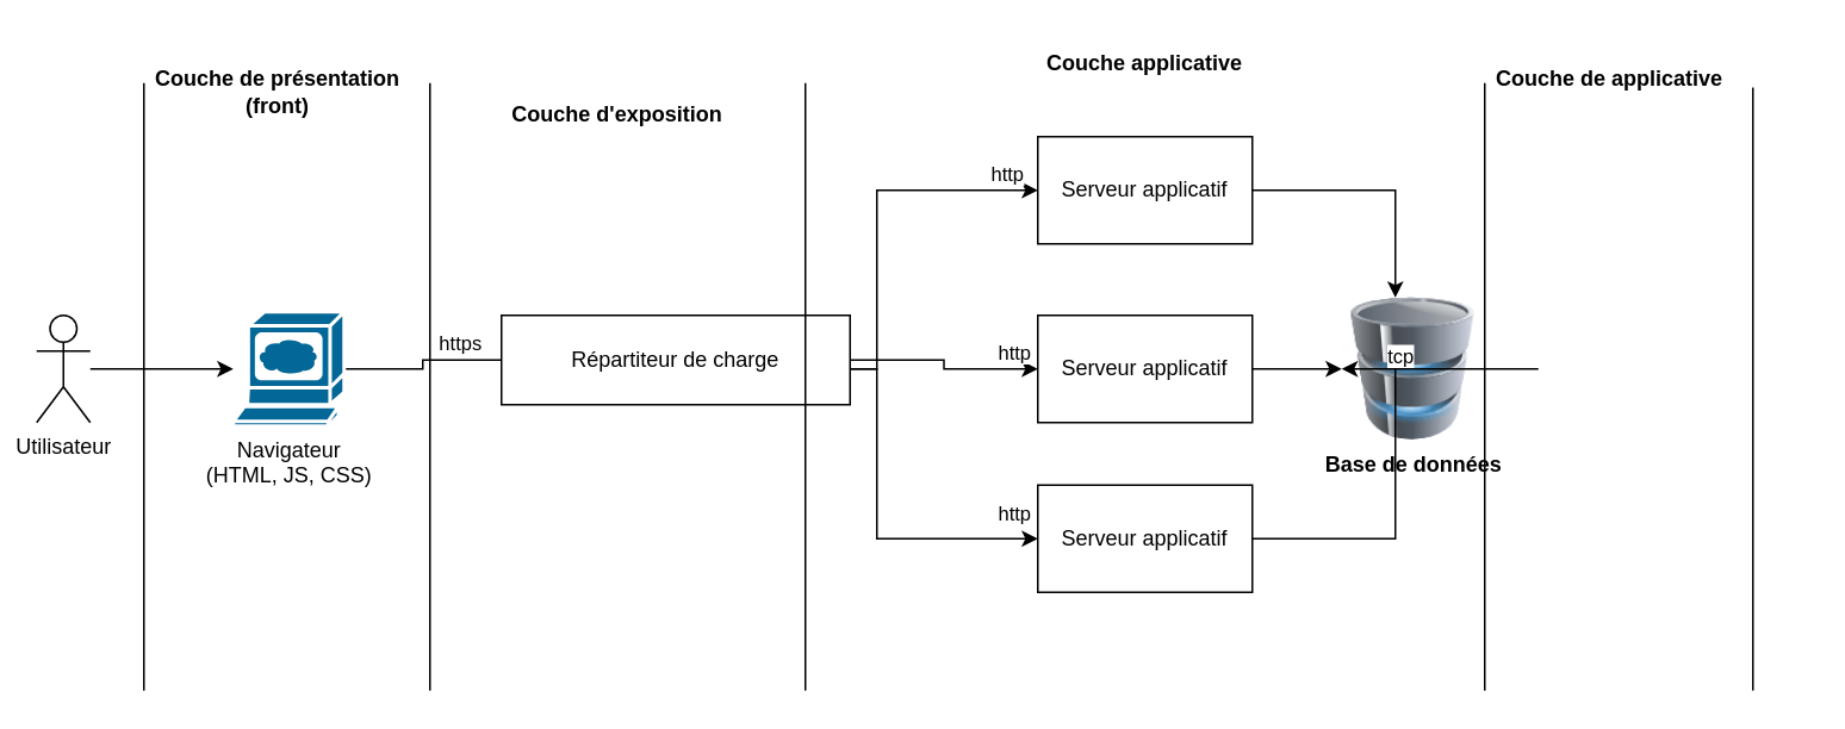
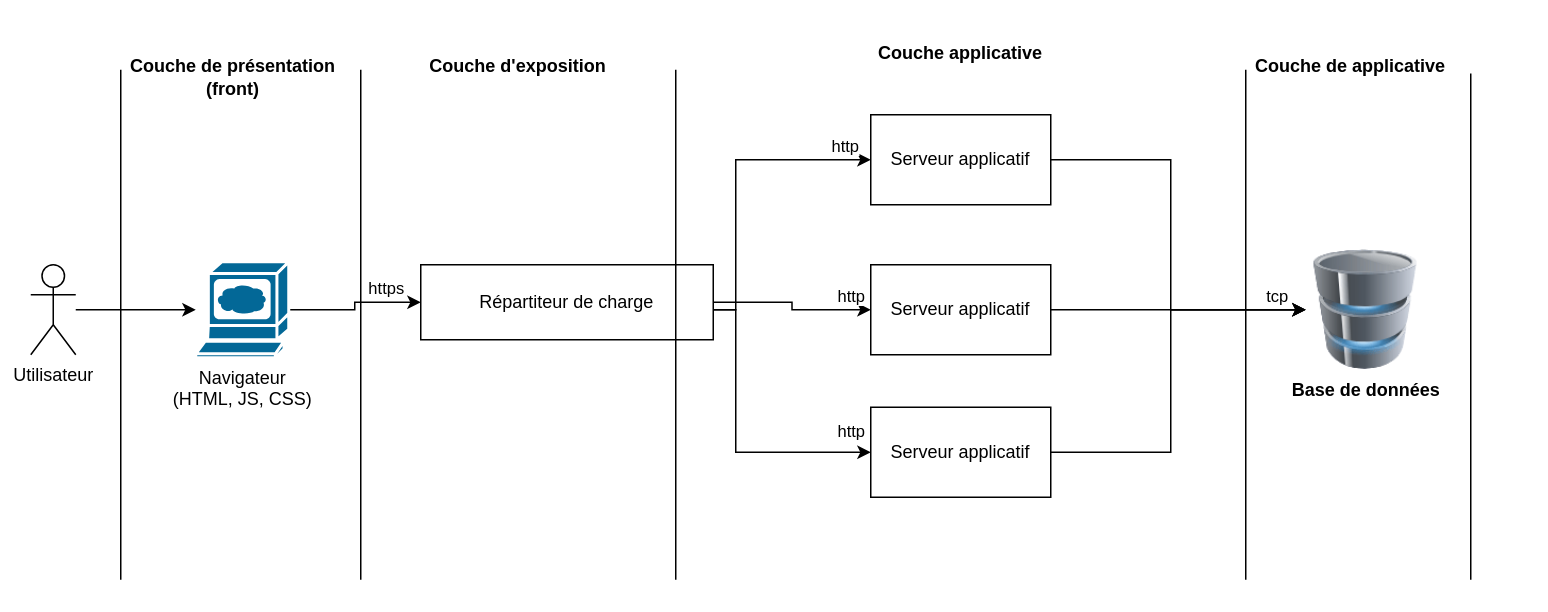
- <mxCell id="27" value="&lt;b&gt;Couche d'exposition&lt;/b&gt;" style="text;html=1;strokeColor=none;fillColor=none;align=center;verticalAlign=middle;whiteSpace=wrap;rounded=0;" vertex="1" parent="1"><mxGeometry x="270" y="49" width="150" height="30" as="geometry" /></mxCell>
+ <mxCell id="27" value="&lt;b&gt;Couche d'exposition&lt;/b&gt;" style="text;html=1;strokeColor=none;fillColor=none;align=center;verticalAlign=middle;whiteSpace=wrap;rounded=0;" vertex="1" parent="1"><mxGeometry x="270" y="29" width="150" height="30" as="geometry" /></mxCell>
- <mxCell id="17" style="edgeStyle=orthogonalEdgeStyle;rounded=0;orthogonalLoop=1;jettySize=auto;html=1;endArrow=none;" edge="1" parent="1" source="19" target="11"><mxGeometry relative="1" as="geometry" /></mxCell>
+ <mxCell id="17" style="edgeStyle=orthogonalEdgeStyle;rounded=0;orthogonalLoop=1;jettySize=auto;html=1;" edge="1" parent="1" source="19" target="11"><mxGeometry relative="1" as="geometry" /></mxCell>
- <mxCell id="2" value="&lt;b&gt;Base de données&lt;/b&gt;" style="image;html=1;image=img/lib/clip_art/computers/Database_128x128.png" vertex="1" parent="1"><mxGeometry x="750" y="166" width="80" height="80" as="geometry" /></mxCell>
+ <mxCell id="2" value="&lt;b&gt;Base de données&lt;/b&gt;" style="image;html=1;image=img/lib/clip_art/computers/Database_128x128.png" vertex="1" parent="1"><mxGeometry x="870" y="166" width="80" height="80" as="geometry" /></mxCell>
